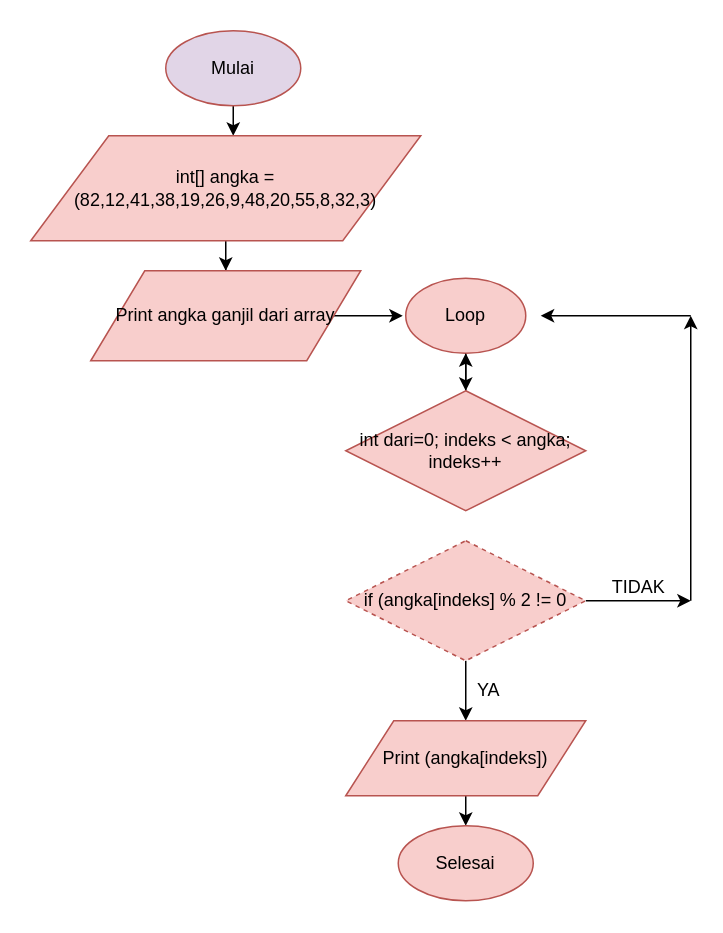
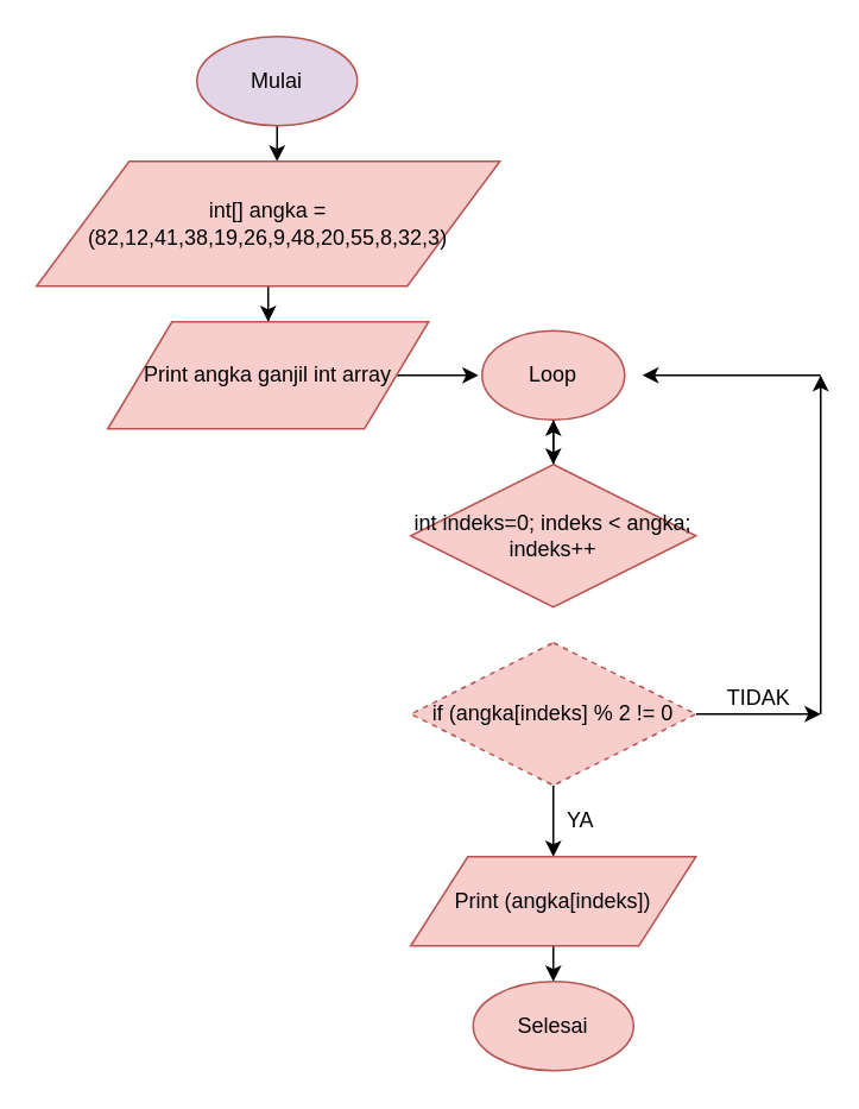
- <mxCell id="7" value="Print angka ganjil dari array" style="shape=parallelogram;perimeter=parallelogramPerimeter;whiteSpace=wrap;html=1;fillColor=#f8cecc;strokeColor=#b85450;" vertex="1" parent="1"><mxGeometry x="60" y="180" width="180" height="60" as="geometry" /></mxCell>
+ <mxCell id="7" value="Print angka ganjil int array" style="shape=parallelogram;perimeter=parallelogramPerimeter;whiteSpace=wrap;html=1;fillColor=#f8cecc;strokeColor=#b85450;" vertex="1" parent="1"><mxGeometry x="60" y="180" width="180" height="60" as="geometry" /></mxCell>
- <mxCell id="11" value="int dari=0; indeks &amp;lt; angka; indeks++" style="rhombus;whiteSpace=wrap;html=1;fillColor=#f8cecc;strokeColor=#b85450;" vertex="1" parent="1"><mxGeometry x="230" y="260" width="160" height="80" as="geometry" /></mxCell>
+ <mxCell id="11" value="int indeks=0; indeks &amp;lt; angka; indeks++" style="rhombus;whiteSpace=wrap;html=1;fillColor=#f8cecc;strokeColor=#b85450;" vertex="1" parent="1"><mxGeometry x="230" y="260" width="160" height="80" as="geometry" /></mxCell>
